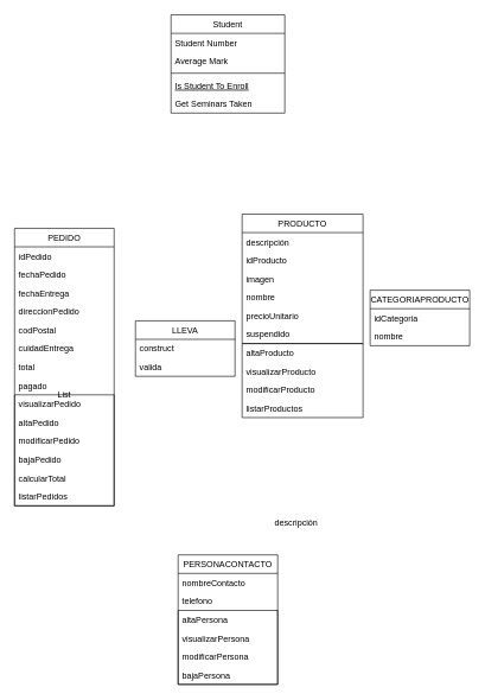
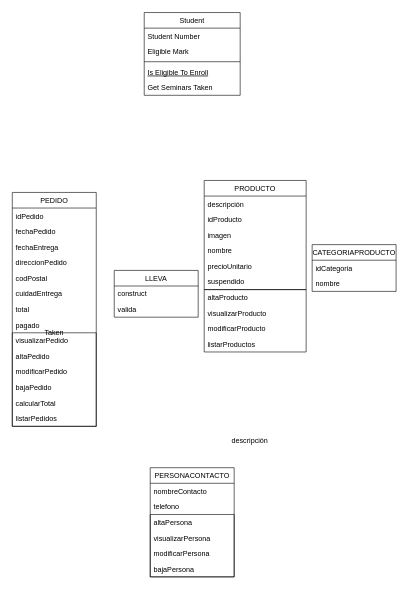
- <mxCell id="4" value="Average Mark" style="text;align=left;verticalAlign=top;spacingLeft=4;spacingRight=4;overflow=hidden;rotatable=0;points=[[0,0.5],[1,0.5]];portConstraint=eastwest;rounded=0;shadow=0;html=0;" parent="2" vertex="1"><mxGeometry y="52" width="160" height="26" as="geometry" /></mxCell>
+ <mxCell id="4" value="Eligible Mark" style="text;align=left;verticalAlign=top;spacingLeft=4;spacingRight=4;overflow=hidden;rotatable=0;points=[[0,0.5],[1,0.5]];portConstraint=eastwest;rounded=0;shadow=0;html=0;" parent="2" vertex="1"><mxGeometry y="52" width="160" height="26" as="geometry" /></mxCell>
- <mxCell id="6" value="Is Student To Enroll" style="text;align=left;verticalAlign=top;spacingLeft=4;spacingRight=4;overflow=hidden;rotatable=0;points=[[0,0.5],[1,0.5]];portConstraint=eastwest;fontStyle=4" parent="2" vertex="1"><mxGeometry y="86" width="160" height="26" as="geometry" /></mxCell>
+ <mxCell id="6" value="Is Eligible To Enroll" style="text;align=left;verticalAlign=top;spacingLeft=4;spacingRight=4;overflow=hidden;rotatable=0;points=[[0,0.5],[1,0.5]];portConstraint=eastwest;fontStyle=4" parent="2" vertex="1"><mxGeometry y="86" width="160" height="26" as="geometry" /></mxCell>
- <mxCell id="17" value="List" style="swimlane;fontStyle=0;childLayout=stackLayout;horizontal=1;startSize=0;horizontalStack=0;resizeParent=1;resizeParentMax=0;resizeLast=0;collapsible=1;marginBottom=0;" vertex="1" parent="8"><mxGeometry y="234" width="140" height="156" as="geometry" /></mxCell>
+ <mxCell id="17" value="Taken" style="swimlane;fontStyle=0;childLayout=stackLayout;horizontal=1;startSize=0;horizontalStack=0;resizeParent=1;resizeParentMax=0;resizeLast=0;collapsible=1;marginBottom=0;" vertex="1" parent="8"><mxGeometry y="234" width="140" height="156" as="geometry" /></mxCell>
